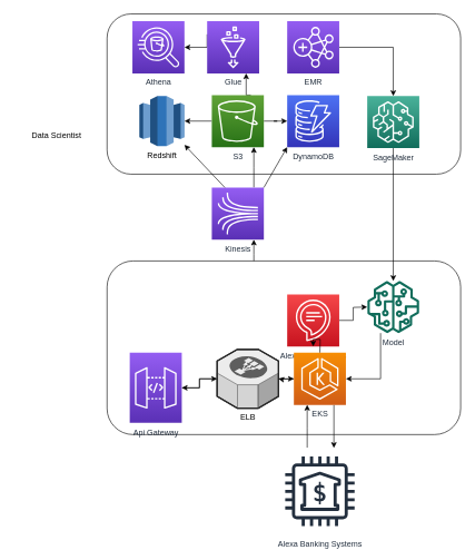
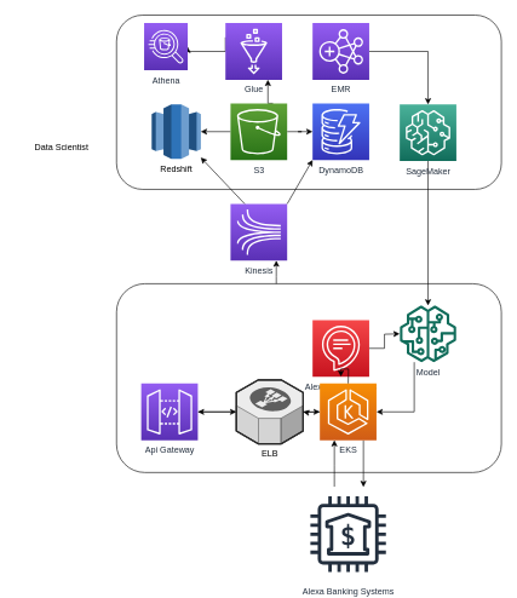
- <mxCell id="26" value="Athena" style="points=[[0,0,0],[0.25,0,0],[0.5,0,0],[0.75,0,0],[1,0,0],[0,1,0],[0.25,1,0],[0.5,1,0],[0.75,1,0],[1,1,0],[0,0.25,0],[0,0.5,0],[0,0.75,0],[1,0.25,0],[1,0.5,0],[1,0.75,0]];outlineConnect=0;fontColor=#232F3E;gradientColor=#945DF2;gradientDirection=north;fillColor=#5A30B5;strokeColor=#ffffff;dashed=0;verticalLabelPosition=bottom;verticalAlign=top;align=center;html=1;fontSize=12;fontStyle=0;aspect=fixed;shape=mxgraph.aws4.resourceIcon;resIcon=mxgraph.aws4.athena;" vertex="1" parent="1"><mxGeometry x="198" y="31" width="78" height="78" as="geometry" /></mxCell>
+ <mxCell id="26" value="Athena" style="points=[[0,0,0],[0.25,0,0],[0.5,0,0],[0.75,0,0],[1,0,0],[0,1,0],[0.25,1,0],[0.5,1,0],[0.75,1,0],[1,1,0],[0,0.25,0],[0,0.5,0],[0,0.75,0],[1,0.25,0],[1,0.5,0],[1,0.75,0]];outlineConnect=0;fontColor=#232F3E;gradientColor=#945DF2;gradientDirection=north;fillColor=#5A30B5;strokeColor=#ffffff;dashed=0;verticalLabelPosition=bottom;verticalAlign=top;align=center;html=1;fontSize=12;fontStyle=0;aspect=fixed;shape=mxgraph.aws4.resourceIcon;resIcon=mxgraph.aws4.athena;" vertex="1" parent="1"><mxGeometry x="198" y="31" width="60" height="65" as="geometry" /></mxCell>
- <mxCell id="35" value="" style="edgeStyle=orthogonalEdgeStyle;rounded=0;orthogonalLoop=1;jettySize=auto;html=1;" edge="1" parent="1" source="36" target="20"><mxGeometry relative="1" as="geometry"><Array as="points"><mxPoint x="380" y="250" /><mxPoint x="380" y="250" /></Array></mxGeometry></mxCell>
- <mxCell id="7" value="Api Gateway" style="points=[[0,0,0],[0.25,0,0],[0.5,0,0],[0.75,0,0],[1,0,0],[0,1,0],[0.25,1,0],[0.5,1,0],[0.75,1,0],[1,1,0],[0,0.25,0],[0,0.5,0],[0,0.75,0],[1,0.25,0],[1,0.5,0],[1,0.75,0]];outlineConnect=0;fontColor=#232F3E;gradientColor=#945DF2;gradientDirection=north;fillColor=#5A30B5;strokeColor=#ffffff;dashed=0;verticalLabelPosition=bottom;verticalAlign=top;align=center;html=1;fontSize=12;fontStyle=0;aspect=fixed;shape=mxgraph.aws4.resourceIcon;resIcon=mxgraph.aws4.api_gateway;" vertex="1" parent="1"><mxGeometry x="194" y="527.5" width="78" height="105" as="geometry" /></mxCell>
+ <mxCell id="7" value="Api Gateway" style="points=[[0,0,0],[0.25,0,0],[0.5,0,0],[0.75,0,0],[1,0,0],[0,1,0],[0.25,1,0],[0.5,1,0],[0.75,1,0],[1,1,0],[0,0.25,0],[0,0.5,0],[0,0.75,0],[1,0.25,0],[1,0.5,0],[1,0.75,0]];outlineConnect=0;fontColor=#232F3E;gradientColor=#945DF2;gradientDirection=north;fillColor=#5A30B5;strokeColor=#ffffff;dashed=0;verticalLabelPosition=bottom;verticalAlign=top;align=center;html=1;fontSize=12;fontStyle=0;aspect=fixed;shape=mxgraph.aws4.resourceIcon;resIcon=mxgraph.aws4.api_gateway;" vertex="1" parent="1"><mxGeometry x="194" y="527.5" width="78" height="78" as="geometry" /></mxCell>
